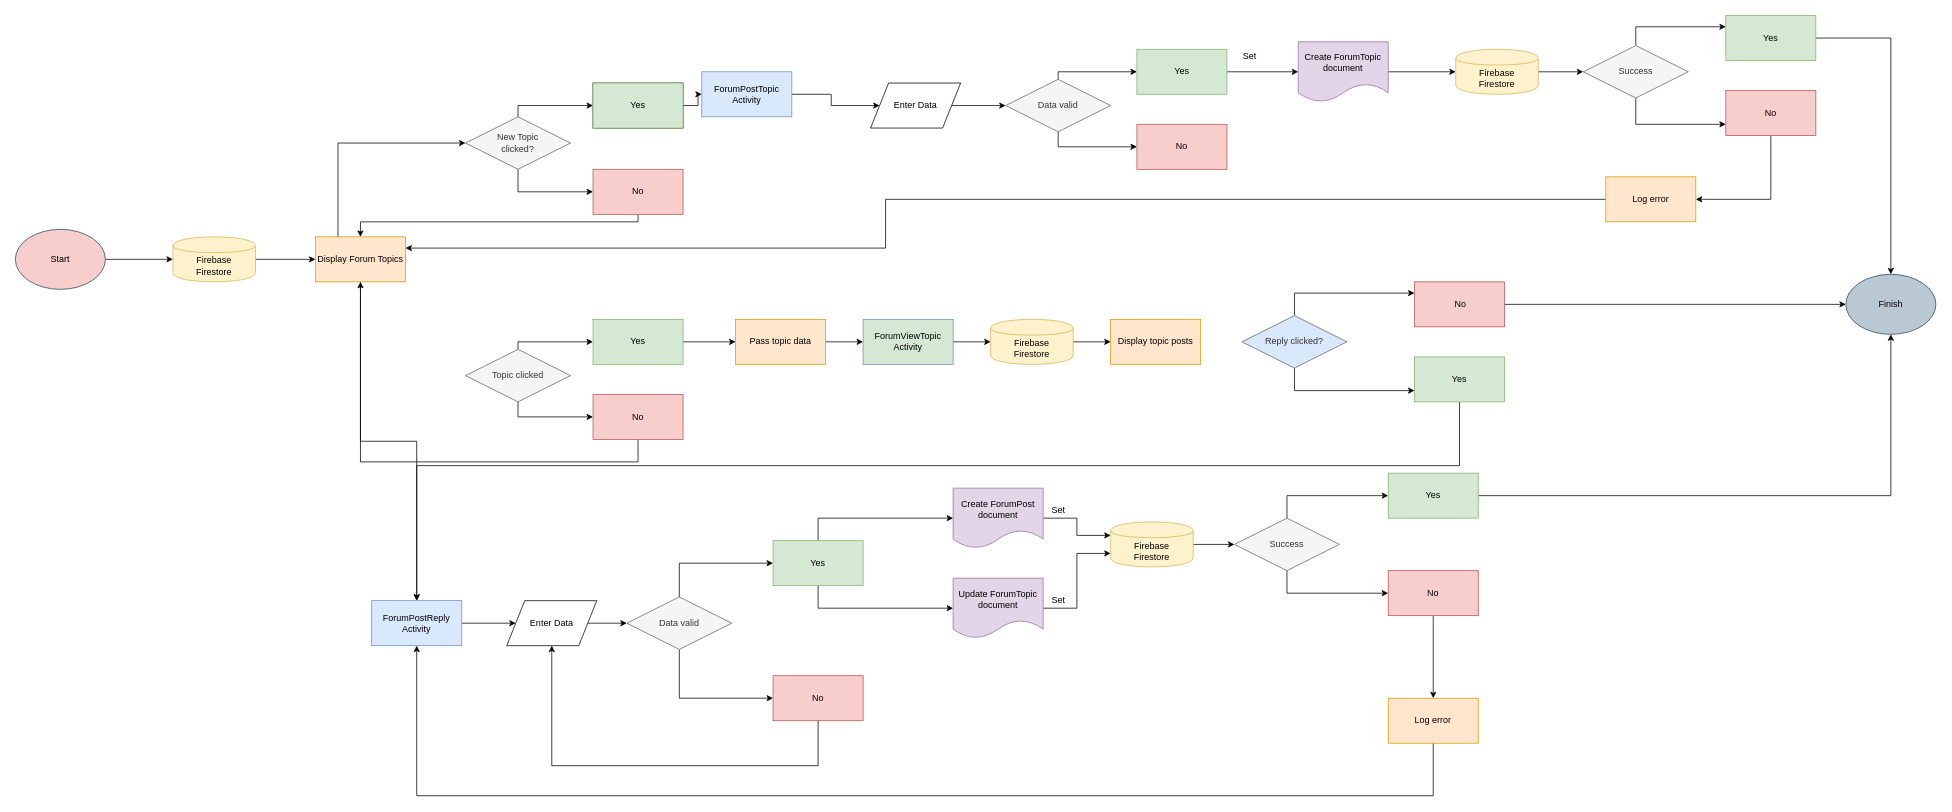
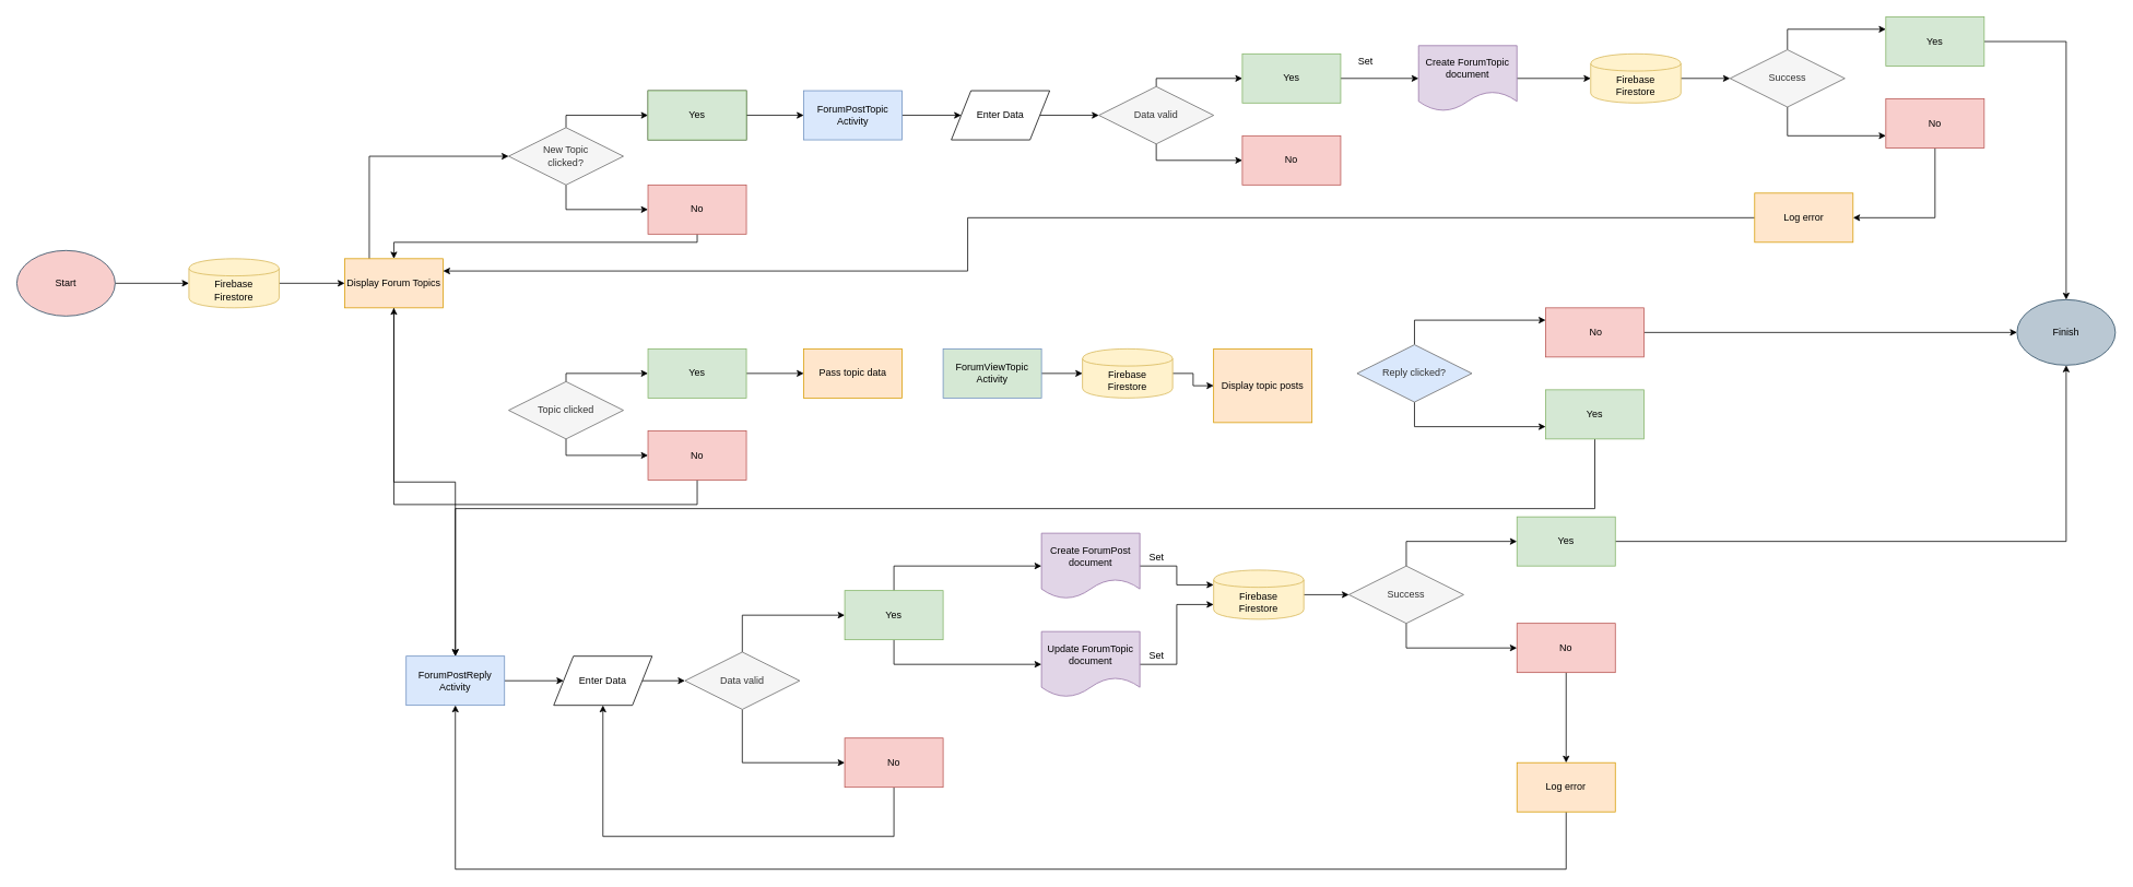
- <mxCell id="16" value="ForumPostTopic Activity" style="rounded=0;whiteSpace=wrap;html=1;fillColor=#dae8fc;strokeColor=#6c8ebf;" vertex="1" parent="1"><mxGeometry x="935" y="95" width="120" height="60" as="geometry" /></mxCell>
+ <mxCell id="16" value="ForumPostTopic Activity" style="rounded=0;whiteSpace=wrap;html=1;fillColor=#dae8fc;strokeColor=#6c8ebf;" vertex="1" parent="1"><mxGeometry x="980" y="110" width="120" height="60" as="geometry" /></mxCell>
- <mxCell id="19" style="edgeStyle=orthogonalEdgeStyle;rounded=0;orthogonalLoop=1;jettySize=auto;html=1;" edge="1" parent="1" source="20" target="11"><mxGeometry relative="1" as="geometry" /></mxCell>
- <mxCell id="75" value="Display topic posts" style="rounded=0;whiteSpace=wrap;html=1;fillColor=#ffe6cc;strokeColor=#d79b00;" vertex="1" parent="1"><mxGeometry x="1480" y="425" width="120" height="60" as="geometry" /></mxCell>
+ <mxCell id="75" value="Display topic posts" style="rounded=0;whiteSpace=wrap;html=1;fillColor=#ffe6cc;strokeColor=#d79b00;" vertex="1" parent="1"><mxGeometry x="1480" y="425" width="120" height="90" as="geometry" /></mxCell>
